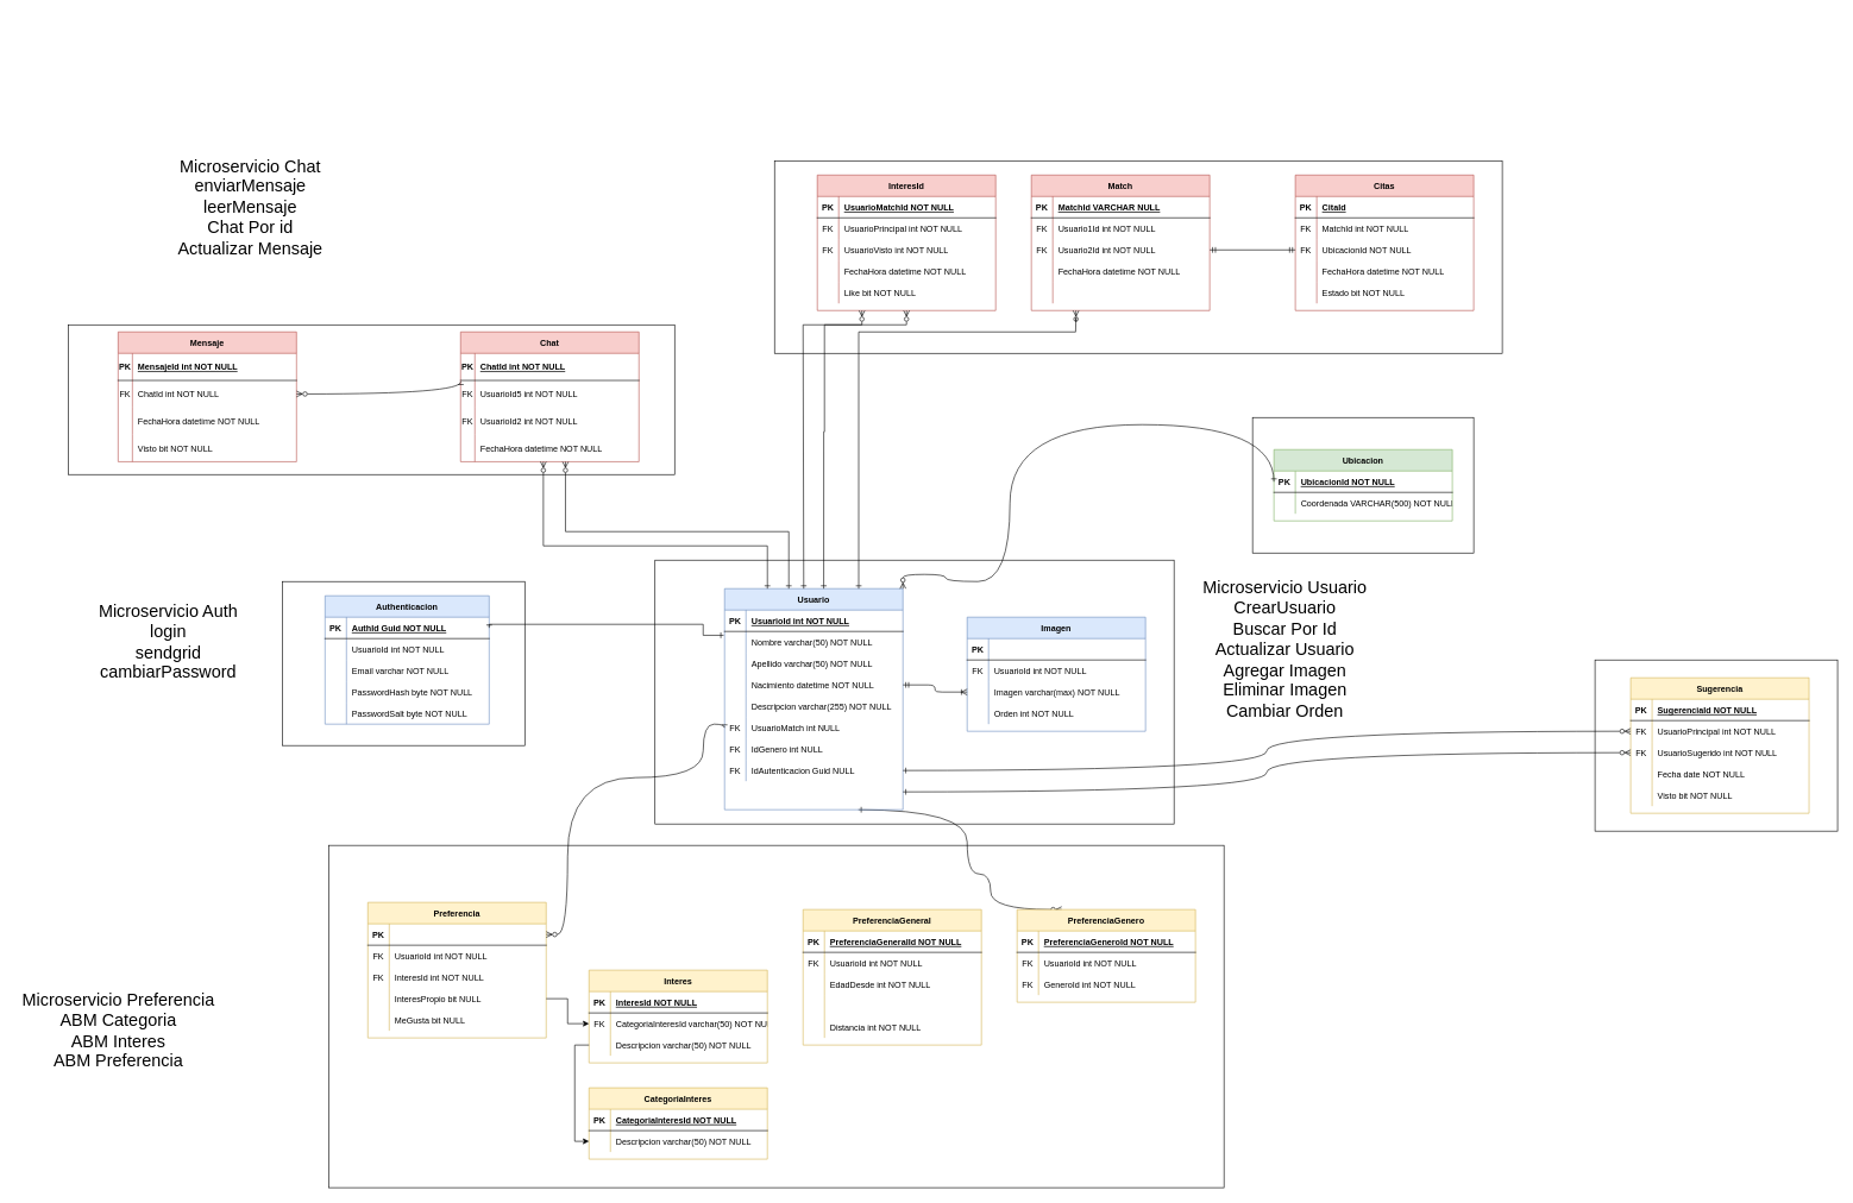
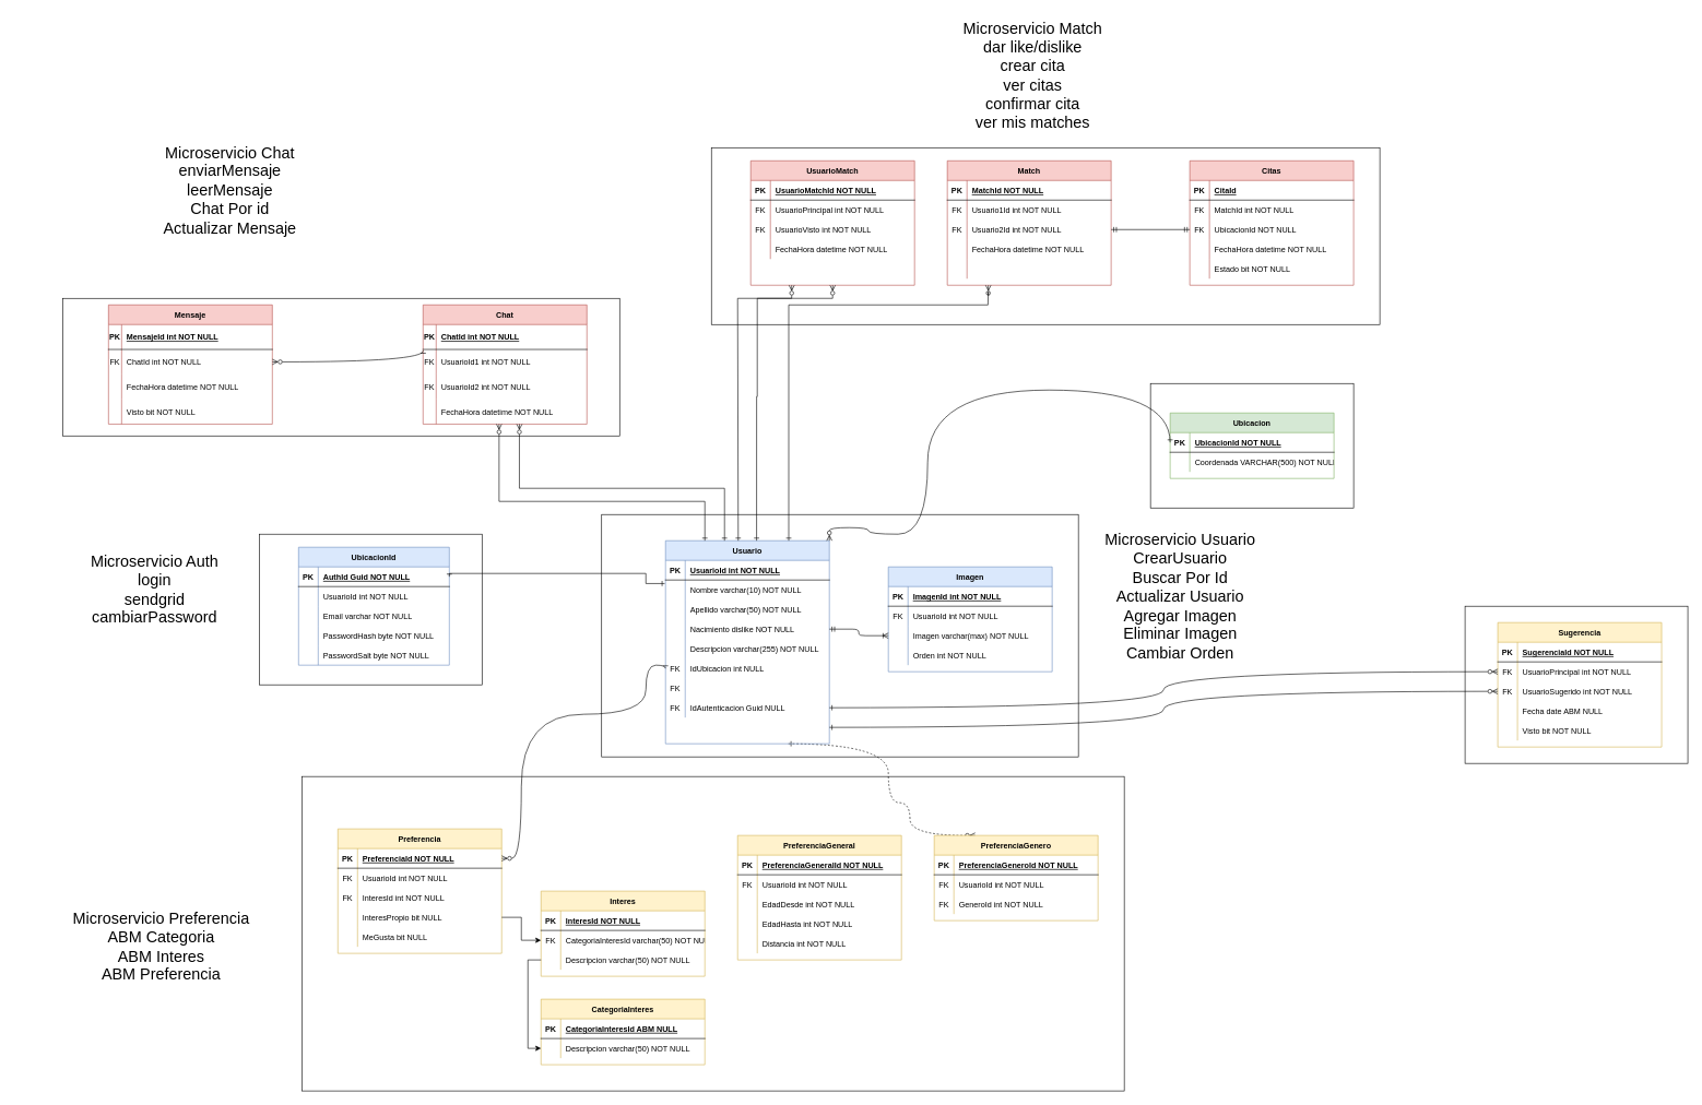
+ <mxCell id="241" value="&lt;span style=&quot;font-size: 24px;&quot;&gt;Microservicio Match&lt;br&gt;dar like/dislike&lt;br&gt;crear cita&lt;br&gt;ver citas&lt;br&gt;confirmar cita&lt;br&gt;ver mis matches&lt;br&gt;&lt;/span&gt;" style="text;html=1;align=center;verticalAlign=middle;resizable=0;points=[];autosize=1;strokeColor=none;fillColor=none;" vertex="1" parent="1"><mxGeometry x="1455" y="20" width="240" height="190" as="geometry" /></mxCell>
- <mxCell id="197" value="InteresId" style="shape=table;startSize=30;container=1;collapsible=1;childLayout=tableLayout;fixedRows=1;rowLines=0;fontStyle=1;align=center;resizeLast=1;fillColor=#f8cecc;strokeColor=#b85450;" parent="1" vertex="1"><mxGeometry x="1145" y="245" width="250" height="190" as="geometry" /></mxCell>
+ <mxCell id="197" value="UsuarioMatch" style="shape=table;startSize=30;container=1;collapsible=1;childLayout=tableLayout;fixedRows=1;rowLines=0;fontStyle=1;align=center;resizeLast=1;fillColor=#f8cecc;strokeColor=#b85450;" parent="1" vertex="1"><mxGeometry x="1145" y="245" width="250" height="190" as="geometry" /></mxCell>
- <mxCell id="109" value="MatchId VARCHAR NULL " style="shape=partialRectangle;overflow=hidden;connectable=0;fillColor=none;top=0;left=0;bottom=0;right=0;align=left;spacingLeft=6;fontStyle=5;" parent="107" vertex="1"><mxGeometry x="30" width="220" height="30" as="geometry"><mxRectangle width="220" height="30" as="alternateBounds" /></mxGeometry></mxCell>
+ <mxCell id="109" value="MatchId NOT NULL " style="shape=partialRectangle;overflow=hidden;connectable=0;fillColor=none;top=0;left=0;bottom=0;right=0;align=left;spacingLeft=6;fontStyle=5;" parent="107" vertex="1"><mxGeometry x="30" width="220" height="30" as="geometry"><mxRectangle width="220" height="30" as="alternateBounds" /></mxGeometry></mxCell>
- <mxCell id="212" value="Like bit NOT NULL" style="shape=partialRectangle;overflow=hidden;connectable=0;fillColor=none;top=0;left=0;bottom=0;right=0;align=left;spacingLeft=6;" parent="210" vertex="1"><mxGeometry x="30" width="220" height="30" as="geometry"><mxRectangle width="220" height="30" as="alternateBounds" /></mxGeometry></mxCell>
- <mxCell id="83" value="UsuarioId5 int NOT NULL" style="shape=partialRectangle;overflow=hidden;connectable=0;fillColor=none;top=0;left=0;bottom=0;right=0;align=left;spacingLeft=6;" parent="81" vertex="1"><mxGeometry x="20" width="230" height="38" as="geometry"><mxRectangle width="230" height="38" as="alternateBounds" /></mxGeometry></mxCell>
+ <mxCell id="83" value="UsuarioId1 int NOT NULL" style="shape=partialRectangle;overflow=hidden;connectable=0;fillColor=none;top=0;left=0;bottom=0;right=0;align=left;spacingLeft=6;" parent="81" vertex="1"><mxGeometry x="20" width="230" height="38" as="geometry"><mxRectangle width="230" height="38" as="alternateBounds" /></mxGeometry></mxCell>
- <mxCell id="157" value="Authenticacion" style="shape=table;startSize=30;container=1;collapsible=1;childLayout=tableLayout;fixedRows=1;rowLines=0;fontStyle=1;align=center;resizeLast=1;fillColor=#dae8fc;strokeColor=#6c8ebf;" parent="1" vertex="1"><mxGeometry x="455" y="835" width="230.06" height="180" as="geometry" /></mxCell>
+ <mxCell id="157" value="UbicacionId" style="shape=table;startSize=30;container=1;collapsible=1;childLayout=tableLayout;fixedRows=1;rowLines=0;fontStyle=1;align=center;resizeLast=1;fillColor=#dae8fc;strokeColor=#6c8ebf;" parent="1" vertex="1"><mxGeometry x="455" y="835" width="230.06" height="180" as="geometry" /></mxCell>
- <mxCell id="29" value="Nombre varchar(50) NOT NULL" style="shape=partialRectangle;overflow=hidden;connectable=0;fillColor=none;top=0;left=0;bottom=0;right=0;align=left;spacingLeft=6;" parent="27" vertex="1"><mxGeometry x="30" width="220" height="30" as="geometry"><mxRectangle width="220" height="30" as="alternateBounds" /></mxGeometry></mxCell>
+ <mxCell id="29" value="Nombre varchar(10) NOT NULL" style="shape=partialRectangle;overflow=hidden;connectable=0;fillColor=none;top=0;left=0;bottom=0;right=0;align=left;spacingLeft=6;" parent="27" vertex="1"><mxGeometry x="30" width="220" height="30" as="geometry"><mxRectangle width="220" height="30" as="alternateBounds" /></mxGeometry></mxCell>
+ <mxCell id="12" value="ImagenId int NOT NULL " style="shape=partialRectangle;overflow=hidden;connectable=0;fillColor=none;top=0;left=0;bottom=0;right=0;align=left;spacingLeft=6;fontStyle=5;" parent="10" vertex="1"><mxGeometry x="30" width="220" height="30" as="geometry"><mxRectangle width="220" height="30" as="alternateBounds" /></mxGeometry></mxCell>
- <mxCell id="35" value="Nacimiento datetime NOT NULL" style="shape=partialRectangle;overflow=hidden;connectable=0;fillColor=none;top=0;left=0;bottom=0;right=0;align=left;spacingLeft=6;" parent="33" vertex="1"><mxGeometry x="30" width="220" height="30" as="geometry"><mxRectangle width="220" height="30" as="alternateBounds" /></mxGeometry></mxCell>
+ <mxCell id="35" value="Nacimiento dislike NOT NULL" style="shape=partialRectangle;overflow=hidden;connectable=0;fillColor=none;top=0;left=0;bottom=0;right=0;align=left;spacingLeft=6;" parent="33" vertex="1"><mxGeometry x="30" width="220" height="30" as="geometry"><mxRectangle width="220" height="30" as="alternateBounds" /></mxGeometry></mxCell>
- <mxCell id="41" value="UsuarioMatch int NULL" style="shape=partialRectangle;overflow=hidden;connectable=0;fillColor=none;top=0;left=0;bottom=0;right=0;align=left;spacingLeft=6;" parent="39" vertex="1"><mxGeometry x="30" width="220" height="30" as="geometry"><mxRectangle width="220" height="30" as="alternateBounds" /></mxGeometry></mxCell>
+ <mxCell id="41" value="IdUbicacion int NULL" style="shape=partialRectangle;overflow=hidden;connectable=0;fillColor=none;top=0;left=0;bottom=0;right=0;align=left;spacingLeft=6;" parent="39" vertex="1"><mxGeometry x="30" width="220" height="30" as="geometry"><mxRectangle width="220" height="30" as="alternateBounds" /></mxGeometry></mxCell>
- <mxCell id="44" value="IdGenero int NULL" style="shape=partialRectangle;overflow=hidden;connectable=0;fillColor=none;top=0;left=0;bottom=0;right=0;align=left;spacingLeft=6;" parent="42" vertex="1"><mxGeometry x="30" width="220" height="30" as="geometry"><mxRectangle width="220" height="30" as="alternateBounds" /></mxGeometry></mxCell>
- <mxCell id="227" value="Fecha date NOT NULL" style="shape=partialRectangle;overflow=hidden;connectable=0;fillColor=none;top=0;left=0;bottom=0;right=0;align=left;spacingLeft=6;" parent="225" vertex="1"><mxGeometry x="30" width="220" height="30" as="geometry"><mxRectangle width="220" height="30" as="alternateBounds" /></mxGeometry></mxCell>
+ <mxCell id="227" value="Fecha date ABM NULL" style="shape=partialRectangle;overflow=hidden;connectable=0;fillColor=none;top=0;left=0;bottom=0;right=0;align=left;spacingLeft=6;" parent="225" vertex="1"><mxGeometry x="30" width="220" height="30" as="geometry"><mxRectangle width="220" height="30" as="alternateBounds" /></mxGeometry></mxCell>
- <mxCell id="22" style="edgeStyle=orthogonalEdgeStyle;rounded=0;orthogonalLoop=1;jettySize=auto;html=1;exitX=0.75;exitY=1;exitDx=0;exitDy=0;curved=1;startArrow=ERone;startFill=0;endArrow=ERzeroToMany;endFill=0;entryX=0.25;entryY=0;entryDx=0;entryDy=0;" parent="1" source="23" target="131" edge="1"><mxGeometry relative="1" as="geometry"><Array as="points"><mxPoint x="1355" y="1135" /><mxPoint x="1355" y="1225" /><mxPoint x="1388" y="1225" /></Array></mxGeometry></mxCell>
+ <mxCell id="22" style="edgeStyle=orthogonalEdgeStyle;rounded=0;orthogonalLoop=1;jettySize=auto;html=1;exitX=0.75;exitY=1;exitDx=0;exitDy=0;curved=1;startArrow=ERone;startFill=0;endArrow=ERzeroToMany;endFill=0;entryX=0.25;entryY=0;entryDx=0;entryDy=0;dashed=1;" parent="1" source="23" target="131" edge="1"><mxGeometry relative="1" as="geometry"><Array as="points"><mxPoint x="1355" y="1135" /><mxPoint x="1355" y="1225" /><mxPoint x="1388" y="1225" /></Array></mxGeometry></mxCell>
+ <mxCell id="63" value="PreferenciaId NOT NULL " style="shape=partialRectangle;overflow=hidden;connectable=0;fillColor=none;top=0;left=0;bottom=0;right=0;align=left;spacingLeft=6;fontStyle=5;" parent="61" vertex="1"><mxGeometry x="30" width="220" height="30" as="geometry"><mxRectangle width="220" height="30" as="alternateBounds" /></mxGeometry></mxCell>
+ <mxCell id="102" value="EdadHasta int NOT NULL" style="shape=partialRectangle;overflow=hidden;connectable=0;fillColor=none;top=0;left=0;bottom=0;right=0;align=left;spacingLeft=6;" parent="100" vertex="1"><mxGeometry x="30" width="220" height="30" as="geometry"><mxRectangle width="220" height="30" as="alternateBounds" /></mxGeometry></mxCell>
- <mxCell id="239" value="&lt;span style=&quot;font-size: 24px;&quot;&gt;Microservicio Preferencia&lt;br&gt;ABM Categoria&lt;br&gt;ABM Interes&lt;br&gt;ABM Preferencia&lt;br&gt;&lt;/span&gt;" style="text;html=1;align=center;verticalAlign=middle;resizable=0;points=[];autosize=1;strokeColor=none;fillColor=none;" vertex="1" parent="1"><mxGeometry x="20" y="1380" width="290" height="130" as="geometry" /></mxCell>
+ <mxCell id="239" value="&lt;span style=&quot;font-size: 24px;&quot;&gt;Microservicio Preferencia&lt;br&gt;ABM Categoria&lt;br&gt;ABM Interes&lt;br&gt;ABM Preferencia&lt;br&gt;&lt;/span&gt;" style="text;html=1;align=center;verticalAlign=middle;resizable=0;points=[];autosize=1;strokeColor=none;fillColor=none;" vertex="1" parent="1"><mxGeometry x="100" y="1380" width="290" height="130" as="geometry" /></mxCell>
- <mxCell id="192" value="CategoriaInteresId NOT NULL " style="shape=partialRectangle;overflow=hidden;connectable=0;fillColor=none;top=0;left=0;bottom=0;right=0;align=left;spacingLeft=6;fontStyle=5;" parent="190" vertex="1"><mxGeometry x="30" width="220" height="30" as="geometry"><mxRectangle width="220" height="30" as="alternateBounds" /></mxGeometry></mxCell>
+ <mxCell id="192" value="CategoriaInteresId ABM NULL " style="shape=partialRectangle;overflow=hidden;connectable=0;fillColor=none;top=0;left=0;bottom=0;right=0;align=left;spacingLeft=6;fontStyle=5;" parent="190" vertex="1"><mxGeometry x="30" width="220" height="30" as="geometry"><mxRectangle width="220" height="30" as="alternateBounds" /></mxGeometry></mxCell>
